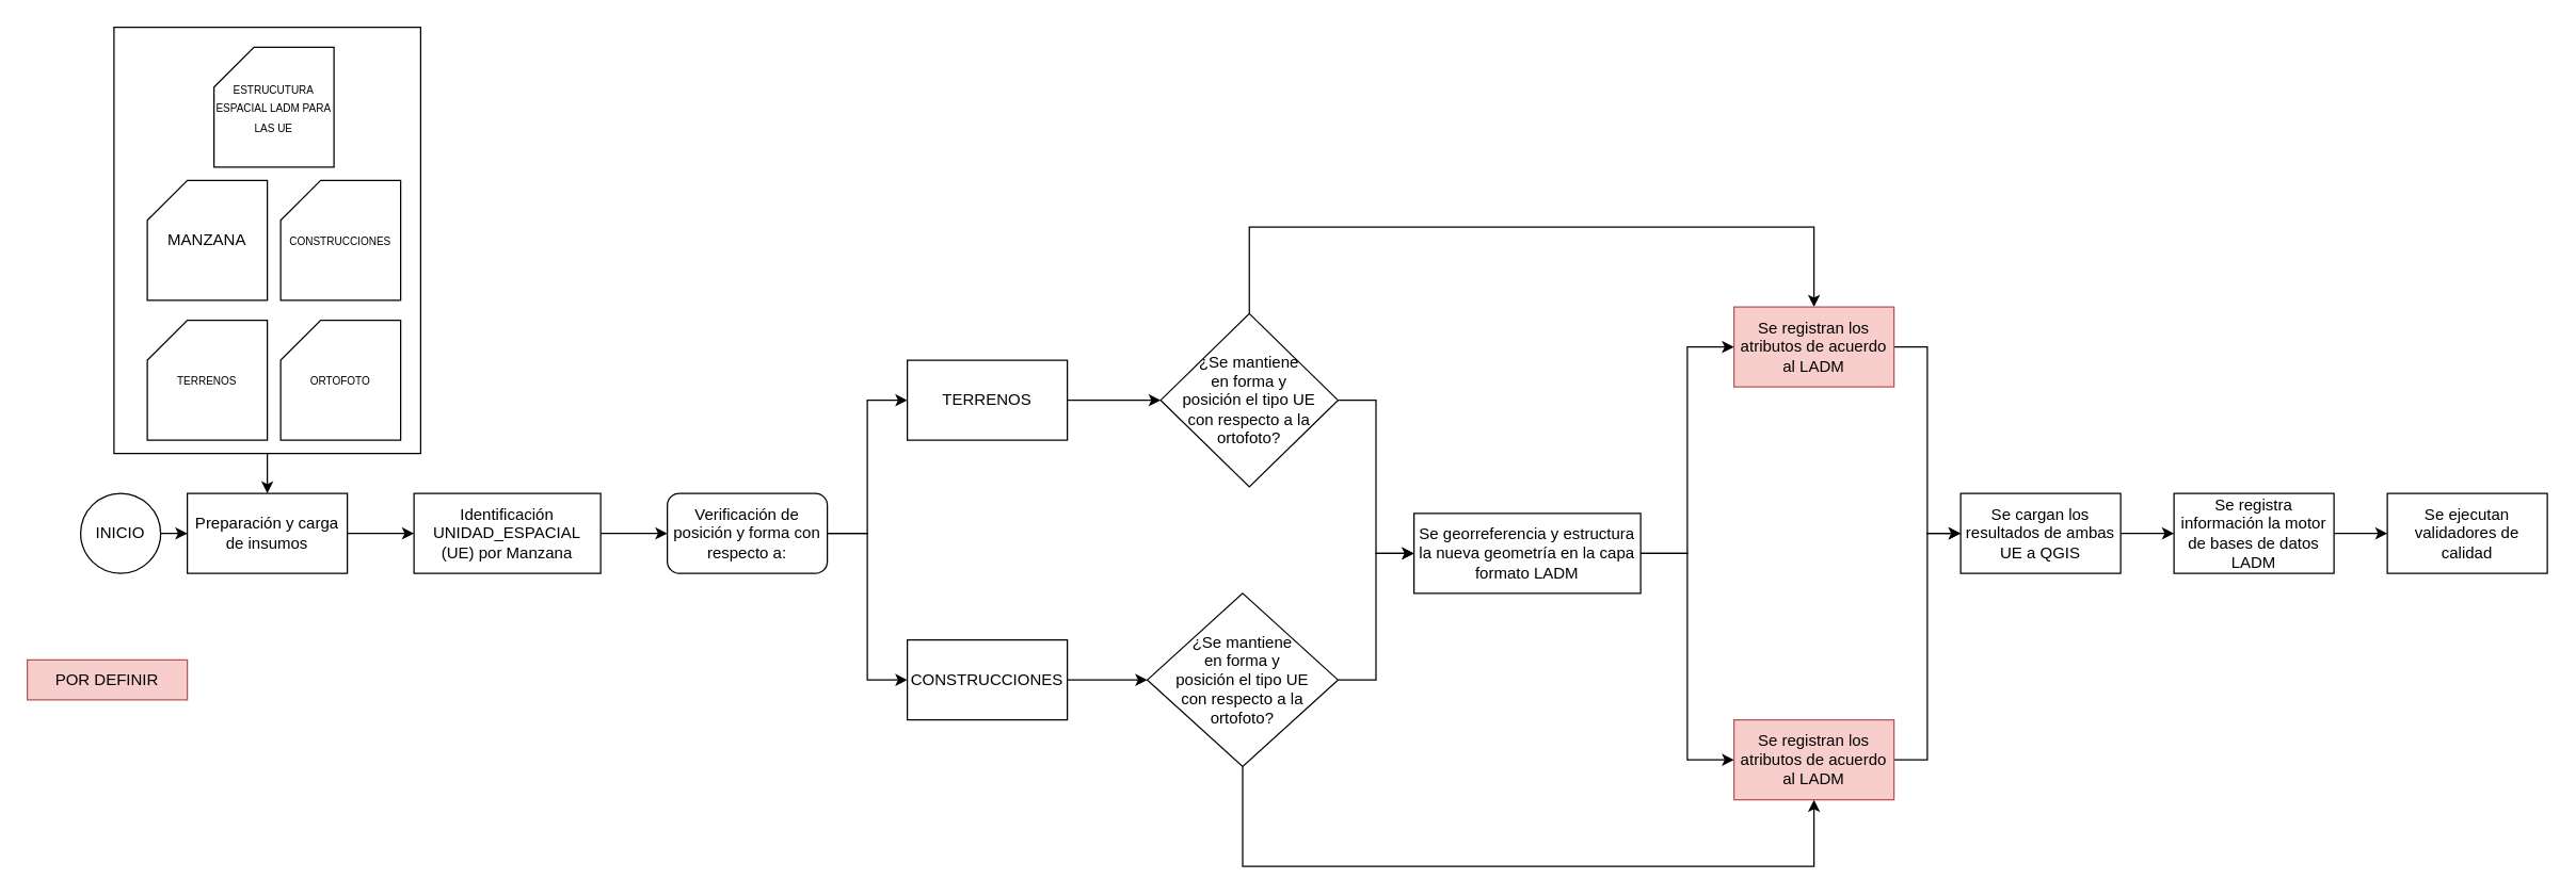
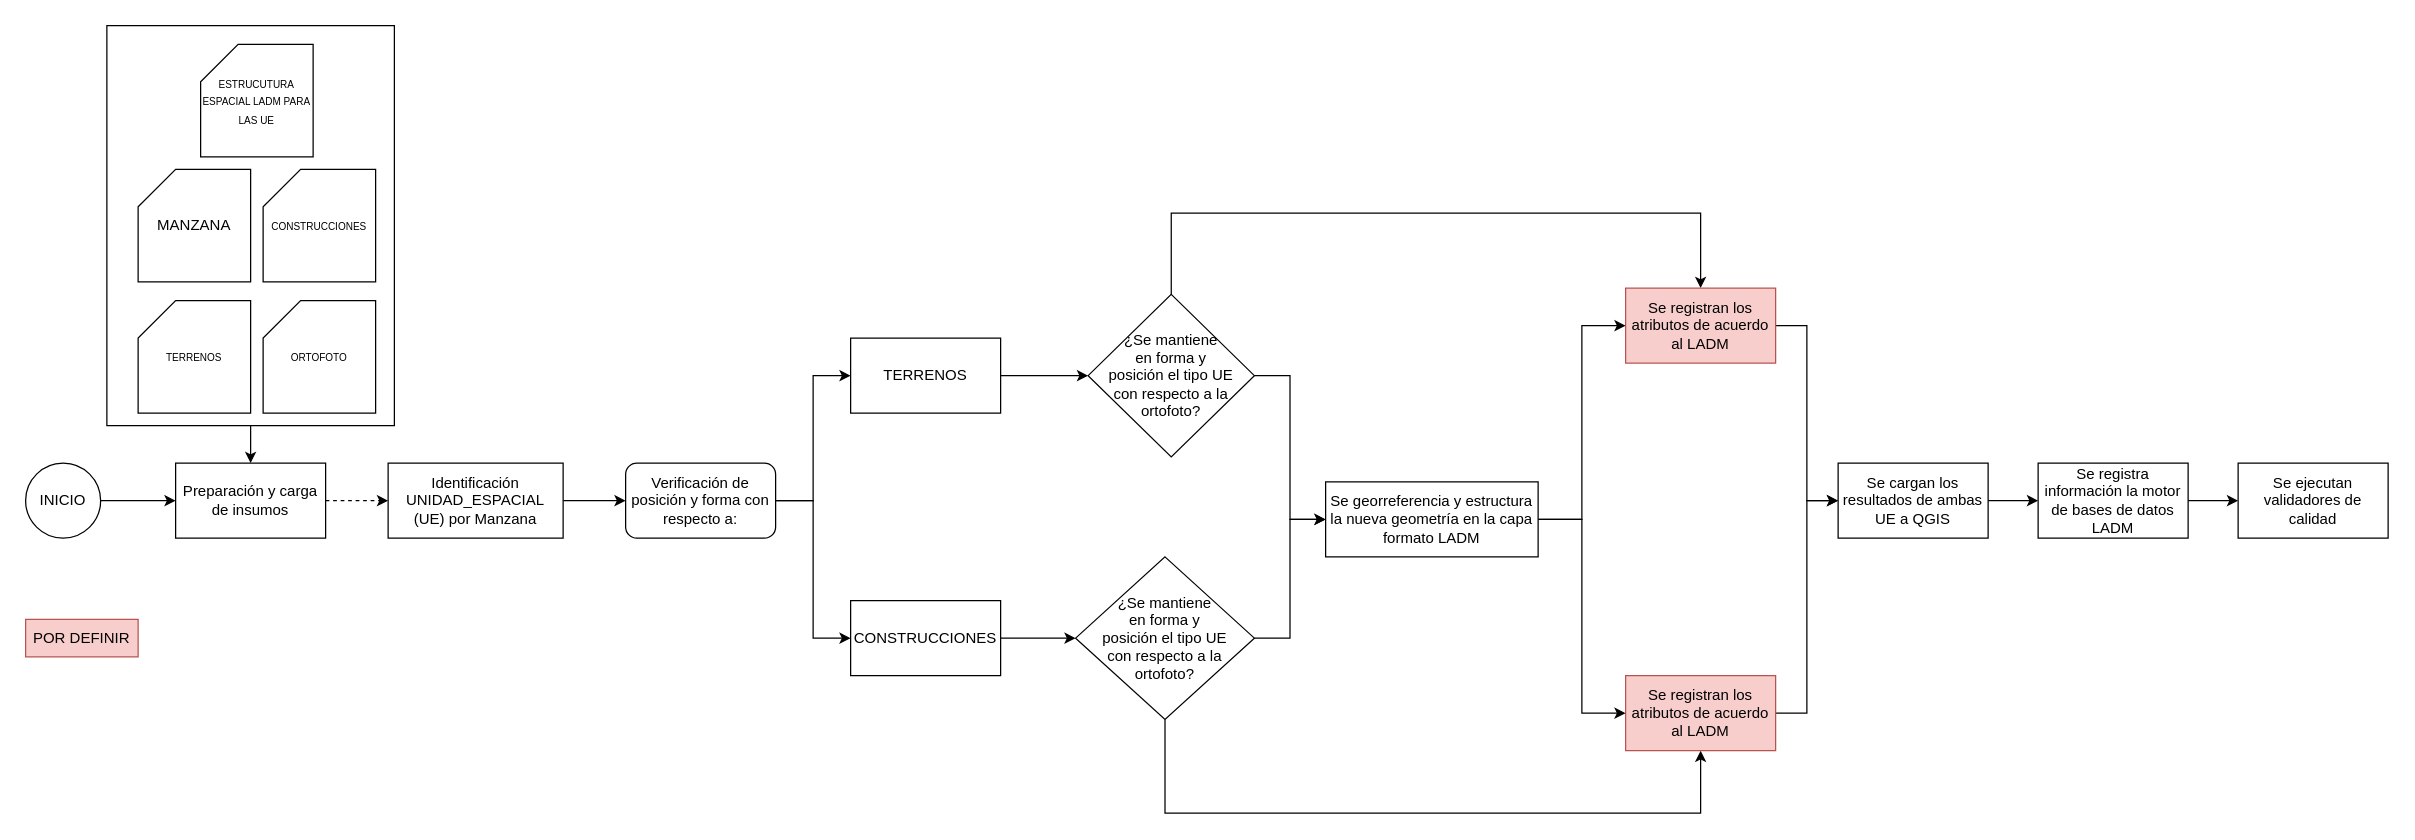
- <mxCell id="5" value="INICIO" style="ellipse;whiteSpace=wrap;html=1;aspect=fixed;" vertex="1" parent="1"><mxGeometry x="60" y="370" width="60" height="60" as="geometry" /></mxCell>
+ <mxCell id="5" value="INICIO" style="ellipse;whiteSpace=wrap;html=1;aspect=fixed;" vertex="1" parent="1"><mxGeometry x="20" y="370" width="60" height="60" as="geometry" /></mxCell>
- <mxCell id="30" style="edgeStyle=orthogonalEdgeStyle;rounded=0;orthogonalLoop=1;jettySize=auto;html=1;" edge="1" parent="1" source="31" target="7"><mxGeometry relative="1" as="geometry" /></mxCell>
+ <mxCell id="30" style="edgeStyle=orthogonalEdgeStyle;rounded=0;orthogonalLoop=1;jettySize=auto;html=1;dashed=1;" edge="1" parent="1" source="31" target="7"><mxGeometry relative="1" as="geometry" /></mxCell>
- <mxCell id="35" value="POR DEFINIR" style="rounded=0;whiteSpace=wrap;html=1;fillColor=#f8cecc;strokeColor=#b85450;" vertex="1" parent="1"><mxGeometry x="20" y="495" width="120" height="30" as="geometry" /></mxCell>
+ <mxCell id="35" value="POR DEFINIR" style="rounded=0;whiteSpace=wrap;html=1;fillColor=#f8cecc;strokeColor=#b85450;" vertex="1" parent="1"><mxGeometry x="20" y="495" width="90" height="30" as="geometry" /></mxCell>
